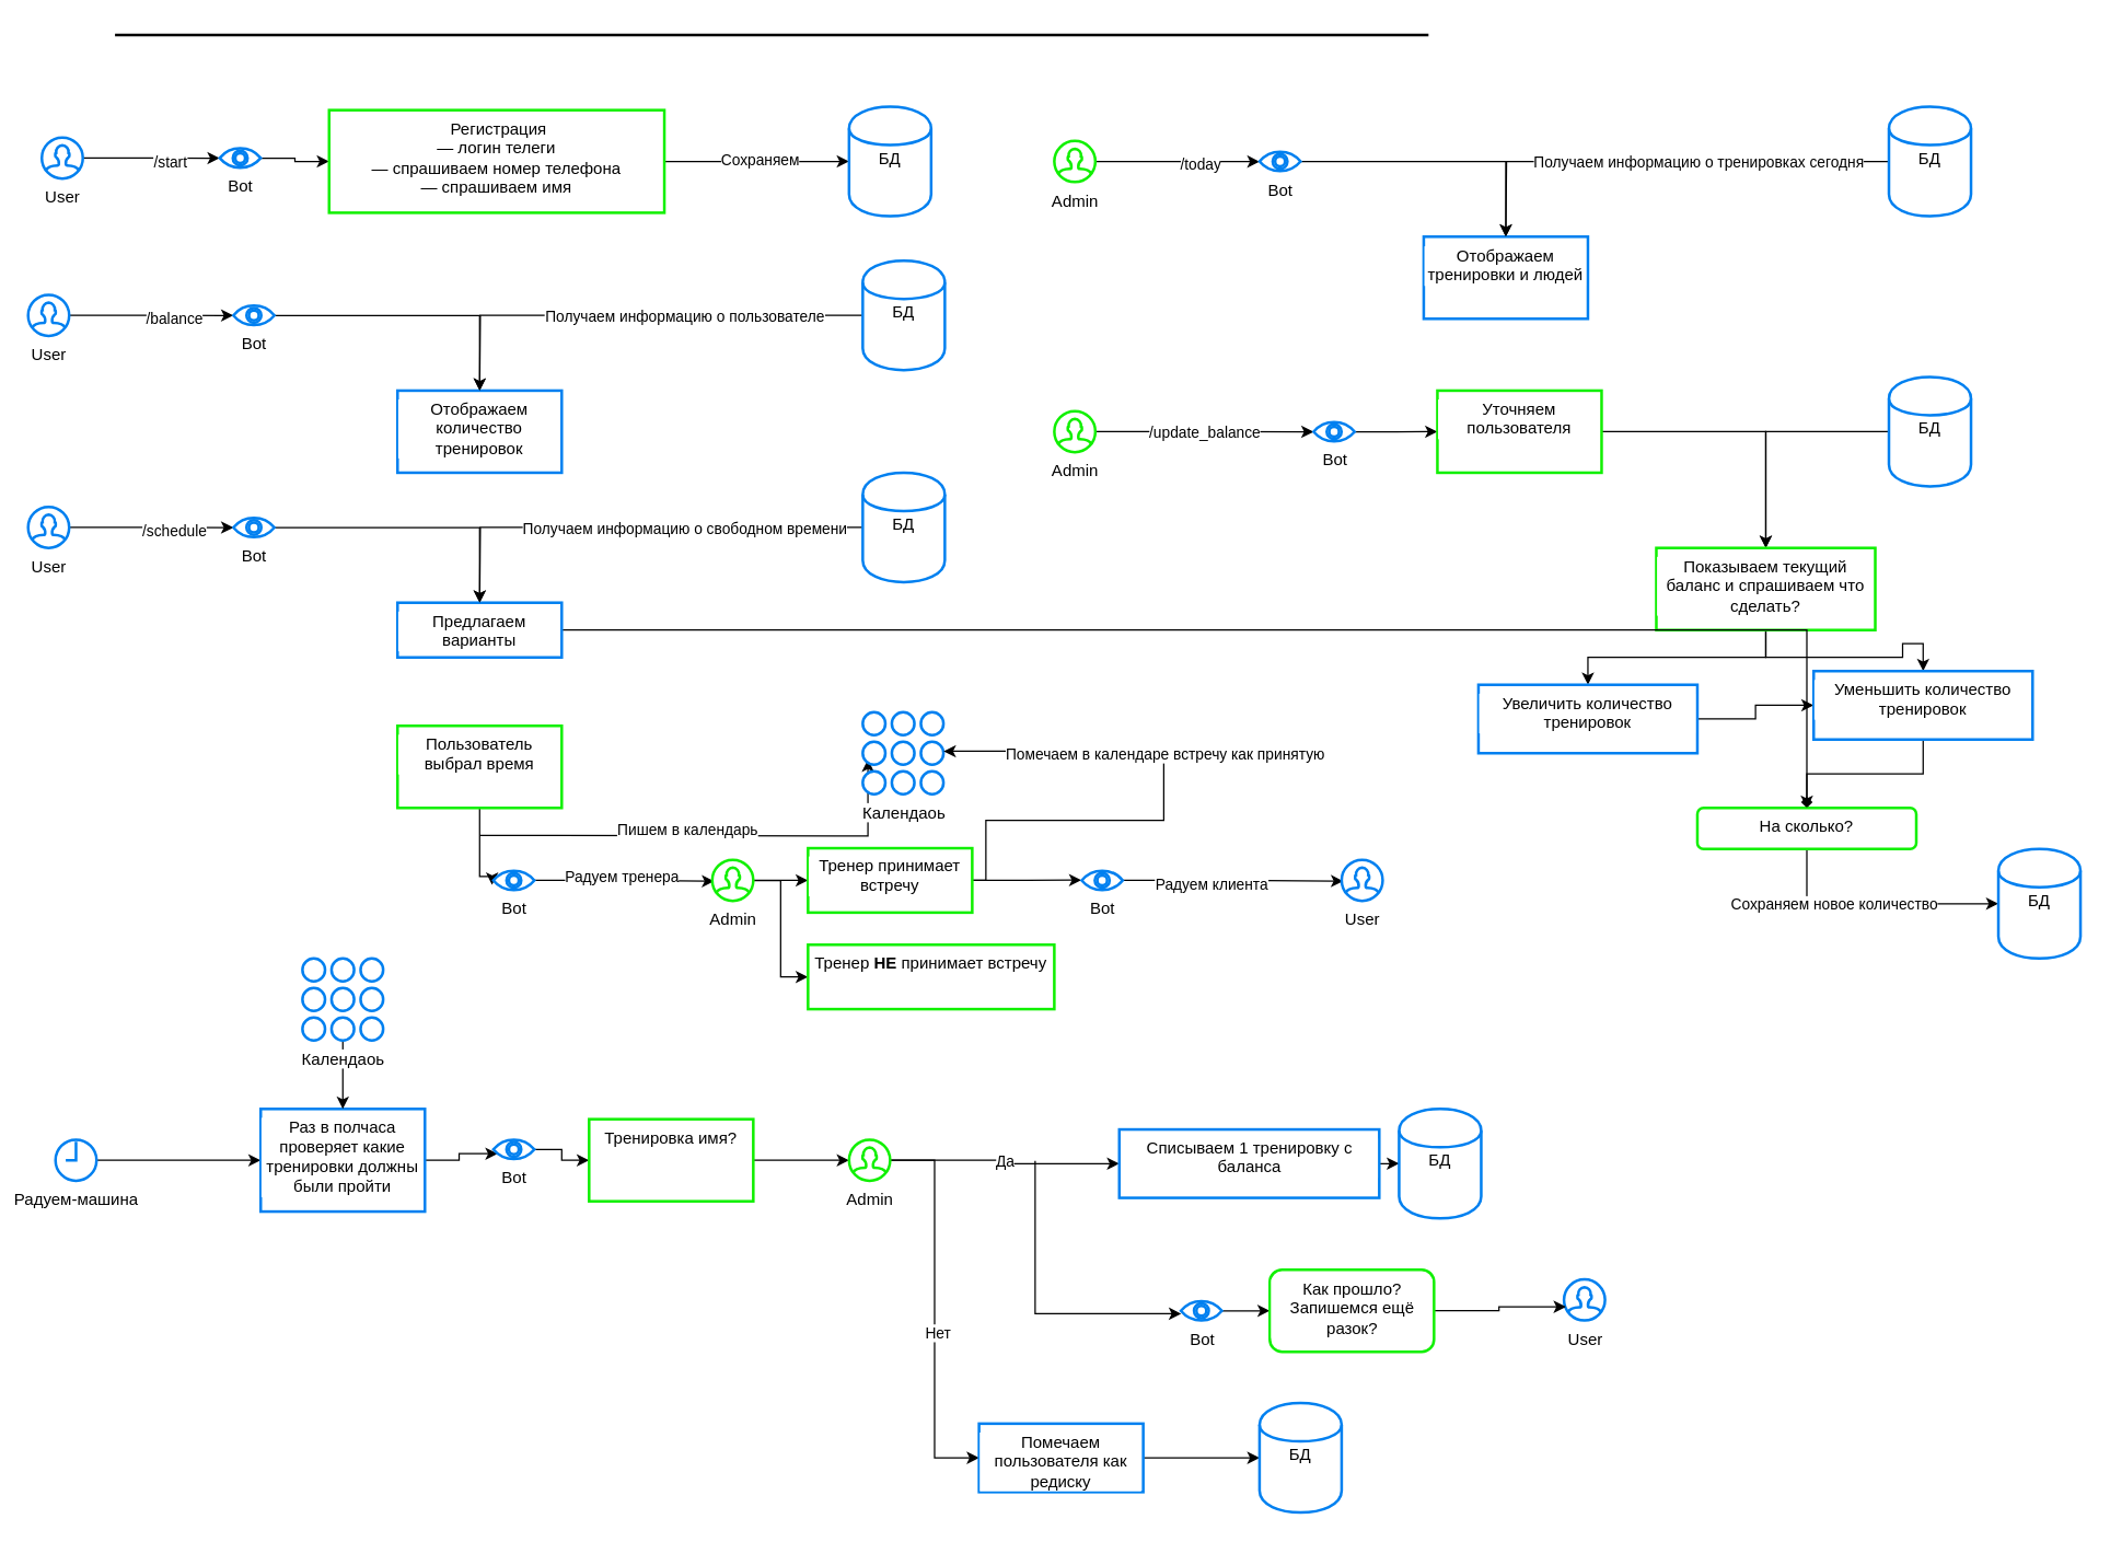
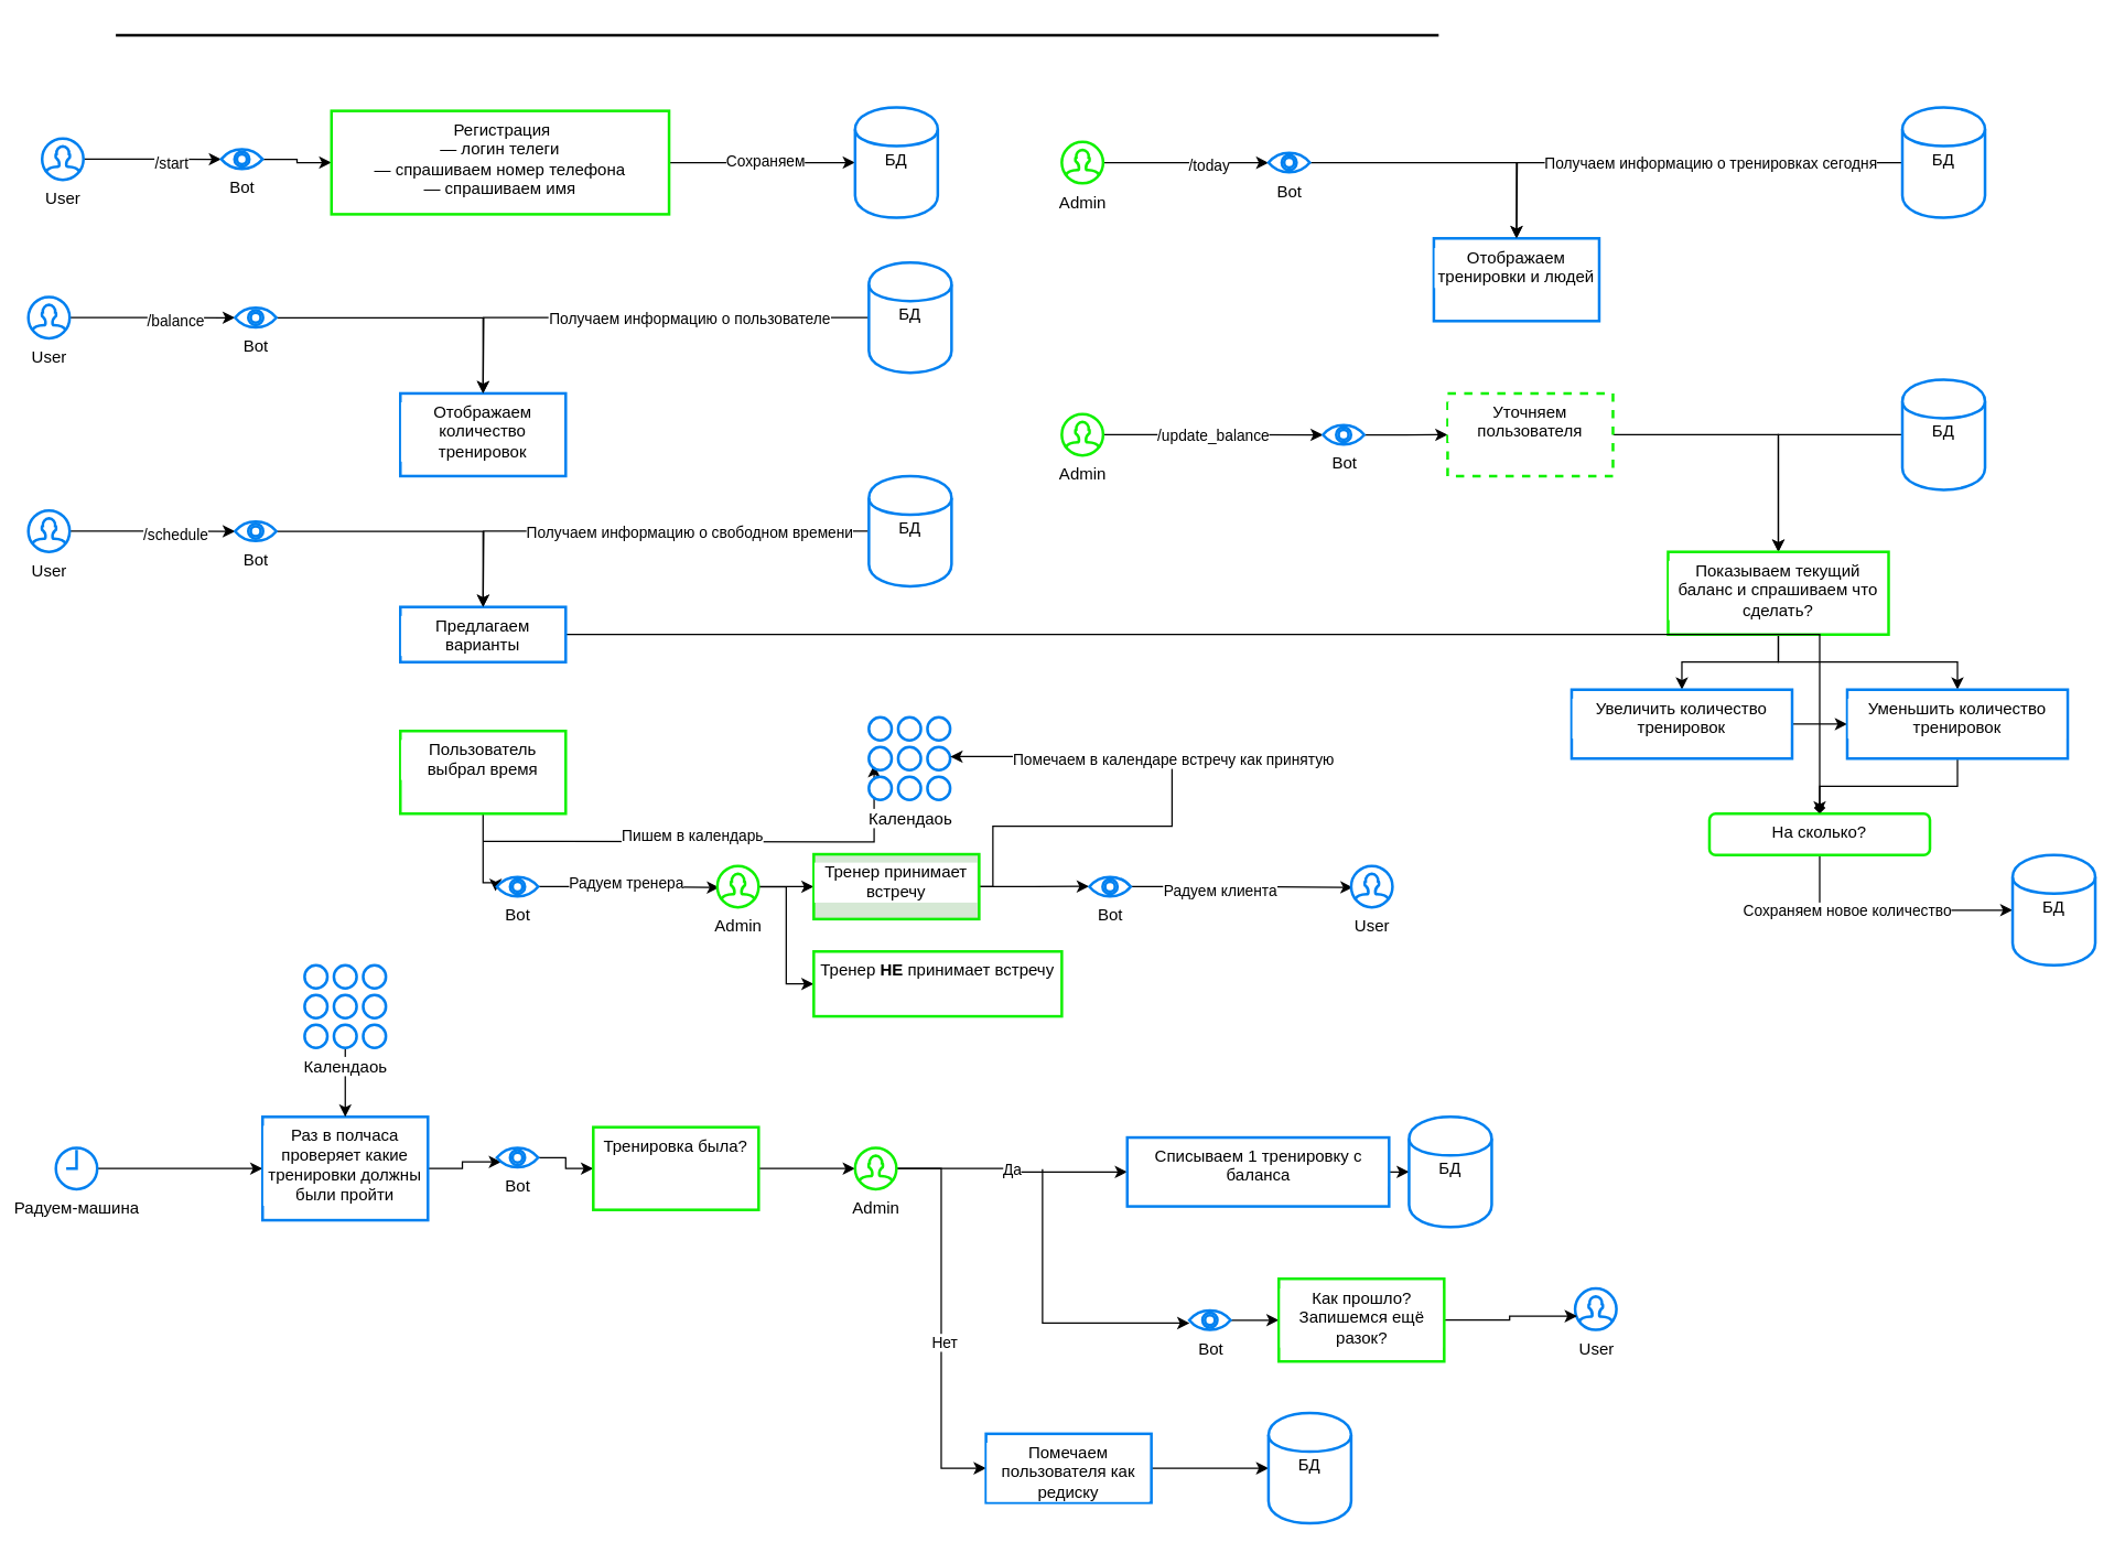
- <mxCell id="38" value="Уточняем пользователя" style="whiteSpace=wrap;html=1;shadow=0;dashed=0;verticalAlign=top;strokeWidth=2;labelBackgroundColor=#ffffff;strokeColor=#10F000;" vertex="1" parent="1"><mxGeometry x="1050" y="285" width="120" height="60" as="geometry" /></mxCell>
+ <mxCell id="38" value="Уточняем пользователя" style="whiteSpace=wrap;html=1;shadow=0;dashed=1;verticalAlign=top;strokeWidth=2;labelBackgroundColor=#ffffff;strokeColor=#10F000;" vertex="1" parent="1"><mxGeometry x="1050" y="285" width="120" height="60" as="geometry" /></mxCell>
- <mxCell id="45" value="Уменьшить количество тренировок" style="whiteSpace=wrap;html=1;shadow=0;dashed=0;verticalAlign=top;strokeColor=#0080F0;strokeWidth=2;labelBackgroundColor=#ffffff;" vertex="1" parent="1"><mxGeometry x="1325" y="490" width="160" height="50" as="geometry" /></mxCell>
+ <mxCell id="45" value="Уменьшить количество тренировок" style="whiteSpace=wrap;html=1;shadow=0;dashed=0;verticalAlign=top;strokeColor=#0080F0;strokeWidth=2;labelBackgroundColor=#ffffff;" vertex="1" parent="1"><mxGeometry x="1340" y="500" width="160" height="50" as="geometry" /></mxCell>
- <mxCell id="43" value="Увеличить количество тренировок" style="whiteSpace=wrap;html=1;shadow=0;dashed=0;verticalAlign=top;strokeColor=#0080F0;strokeWidth=2;labelBackgroundColor=#ffffff;" vertex="1" parent="1"><mxGeometry x="1080" y="500" width="160" height="50" as="geometry" /></mxCell>
+ <mxCell id="43" value="Увеличить количество тренировок" style="whiteSpace=wrap;html=1;shadow=0;dashed=0;verticalAlign=top;strokeColor=#0080F0;strokeWidth=2;labelBackgroundColor=#ffffff;" vertex="1" parent="1"><mxGeometry x="1140" y="500" width="160" height="50" as="geometry" /></mxCell>
- <mxCell id="74" value="Тренер принимает встречу" style="whiteSpace=wrap;html=1;shadow=0;dashed=0;verticalAlign=top;strokeWidth=2;labelBackgroundColor=#ffffff;strokeColor=#10F000;" vertex="1" parent="1"><mxGeometry x="590" y="619.43" width="120" height="47.05" as="geometry" /></mxCell>
+ <mxCell id="74" value="Тренер принимает встречу" style="whiteSpace=wrap;html=1;shadow=0;dashed=0;verticalAlign=top;strokeWidth=2;labelBackgroundColor=#ffffff;strokeColor=#10F000;fillColor=#d5e8d4;" vertex="1" parent="1"><mxGeometry x="590" y="619.43" width="120" height="47.05" as="geometry" /></mxCell>
- <mxCell id="89" value="Тренировка имя?" style="whiteSpace=wrap;html=1;shadow=0;dashed=0;verticalAlign=top;strokeWidth=2;labelBackgroundColor=#ffffff;strokeColor=#10F000;" vertex="1" parent="1"><mxGeometry x="430" y="817.5" width="120" height="60" as="geometry" /></mxCell>
+ <mxCell id="89" value="Тренировка была?" style="whiteSpace=wrap;html=1;shadow=0;dashed=0;verticalAlign=top;strokeWidth=2;labelBackgroundColor=#ffffff;strokeColor=#10F000;" vertex="1" parent="1"><mxGeometry x="430" y="817.5" width="120" height="60" as="geometry" /></mxCell>
- <mxCell id="102" value="Как прошло?&lt;br&gt;Запишемся ещё разок?" style="whiteSpace=wrap;html=1;shadow=0;dashed=0;verticalAlign=top;strokeWidth=2;labelBackgroundColor=#ffffff;strokeColor=#10F000;rounded=1;" vertex="1" parent="1"><mxGeometry x="927.5" y="927.5" width="120" height="60" as="geometry" /></mxCell>
+ <mxCell id="102" value="Как прошло?&lt;br&gt;Запишемся ещё разок?" style="whiteSpace=wrap;html=1;shadow=0;dashed=0;verticalAlign=top;strokeWidth=2;labelBackgroundColor=#ffffff;strokeColor=#10F000;" vertex="1" parent="1"><mxGeometry x="927.5" y="927.5" width="120" height="60" as="geometry" /></mxCell>
